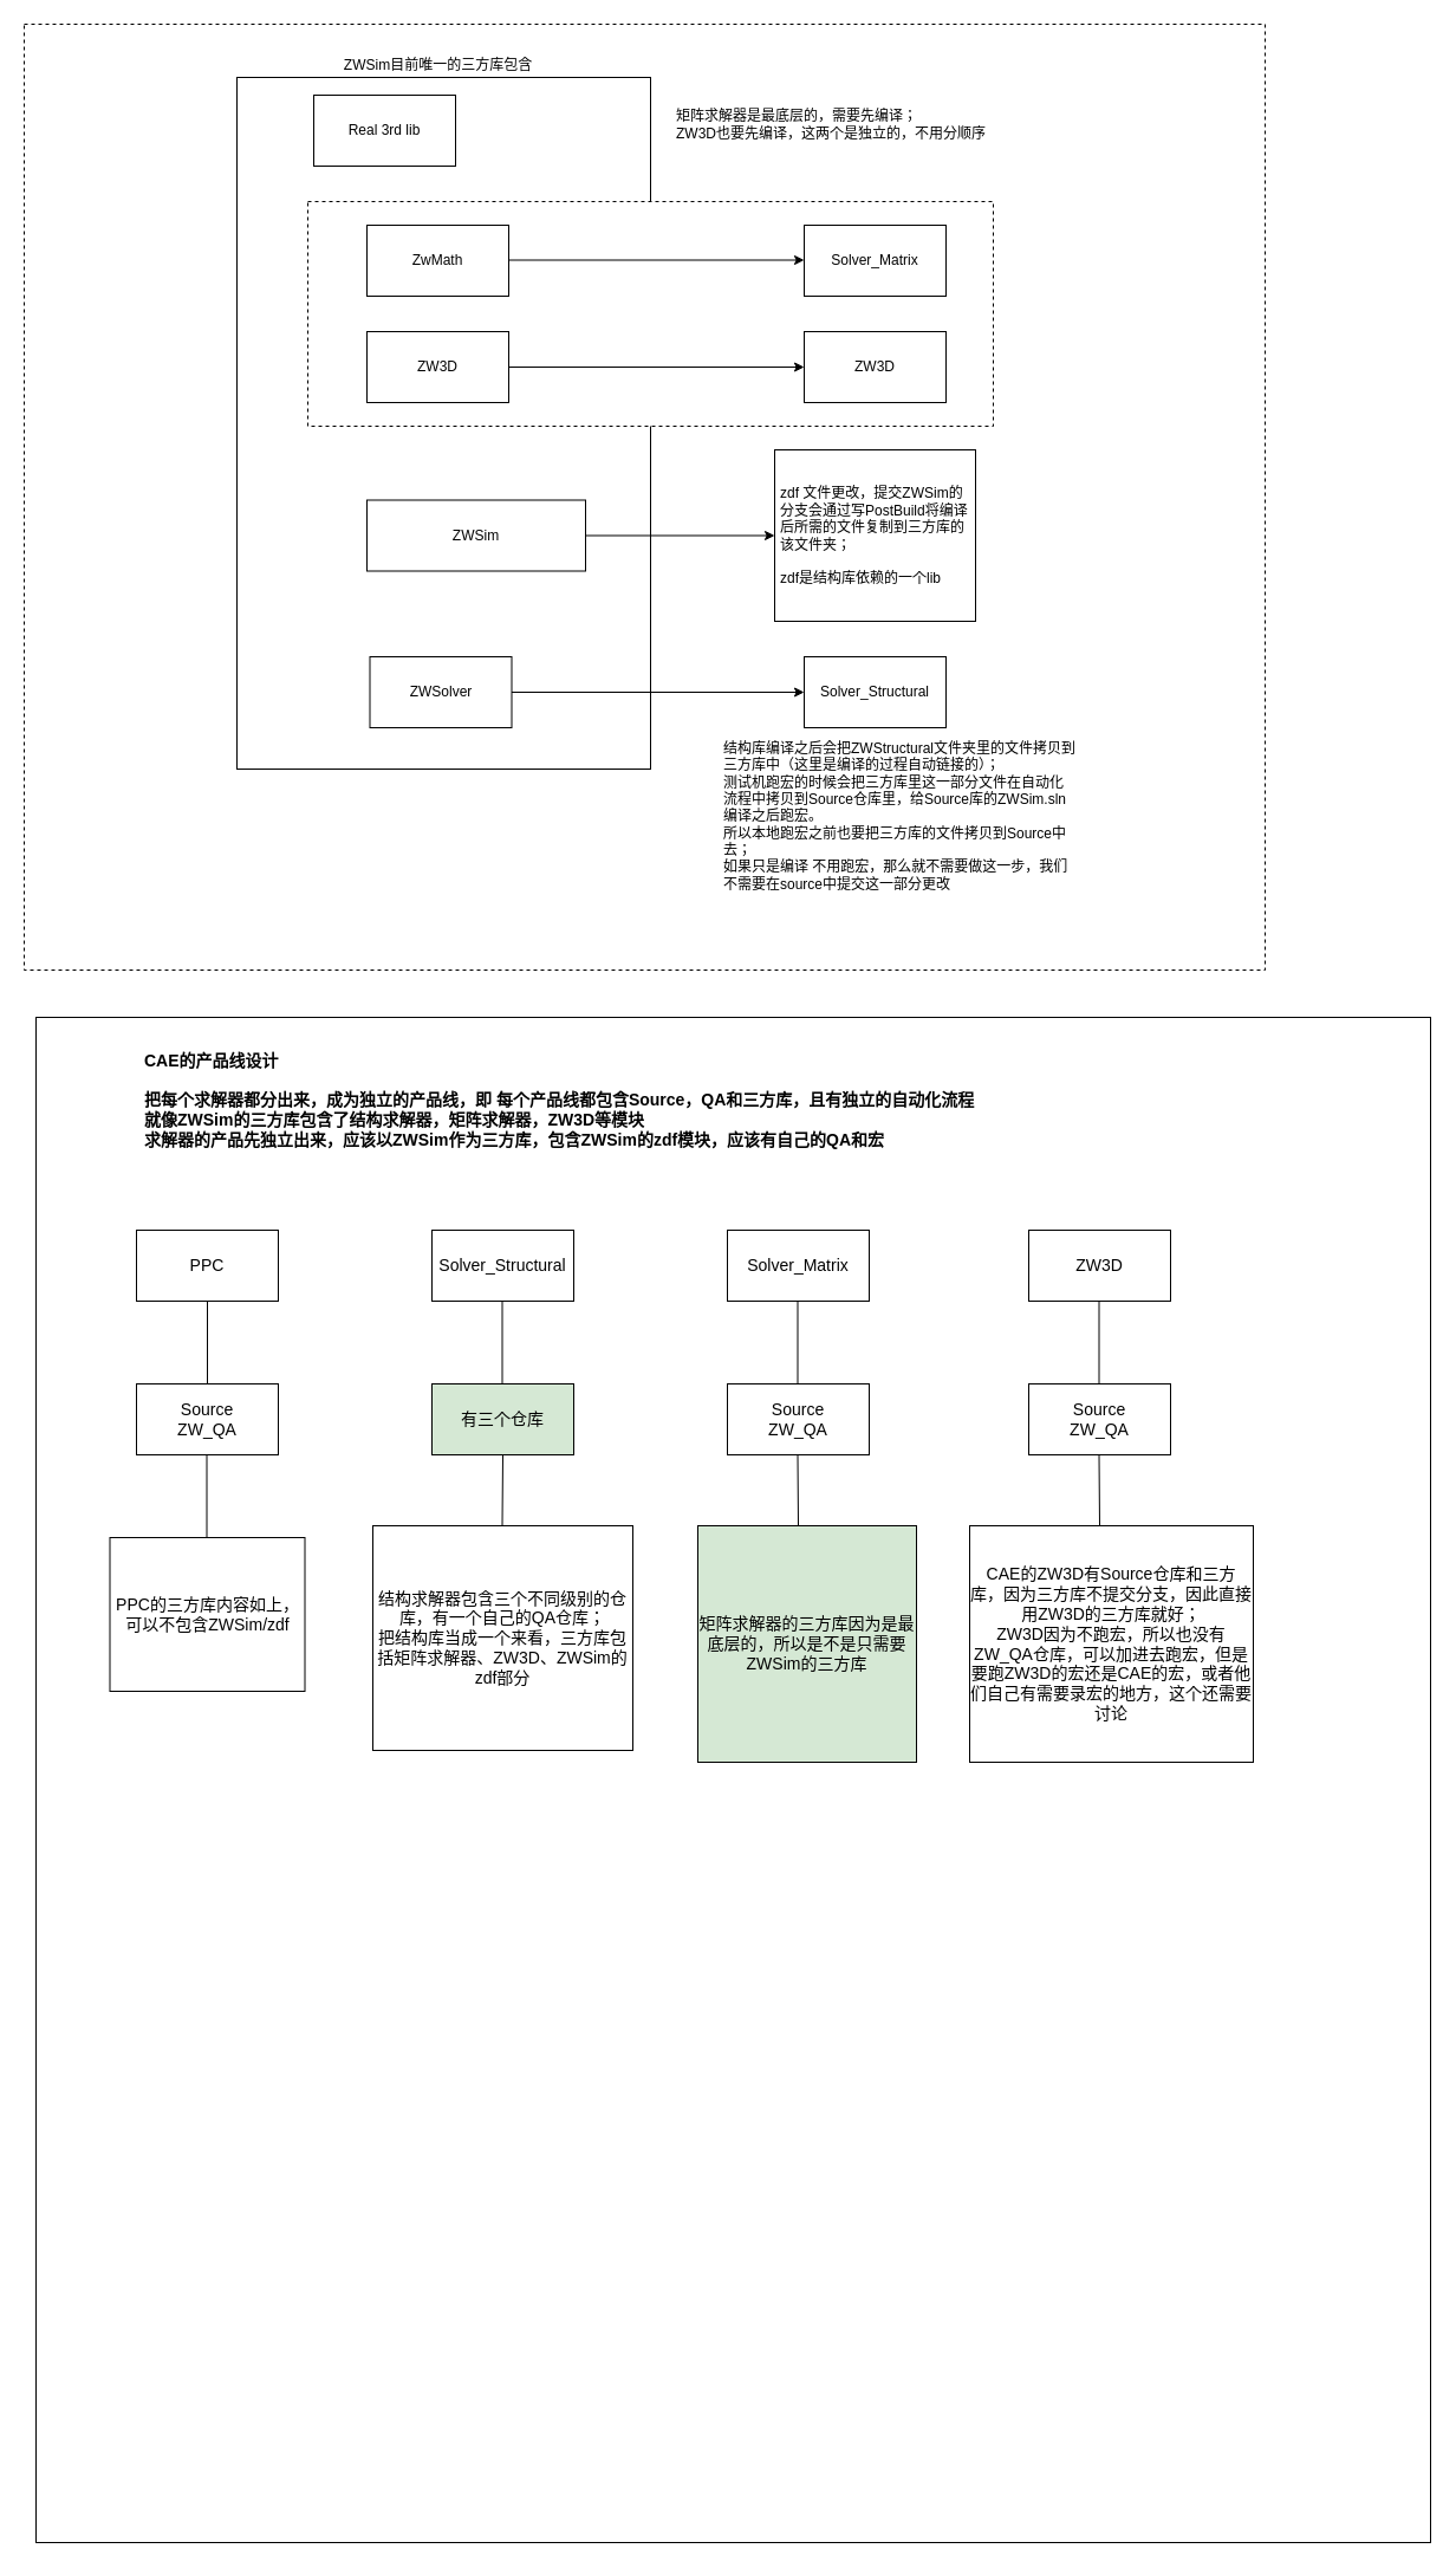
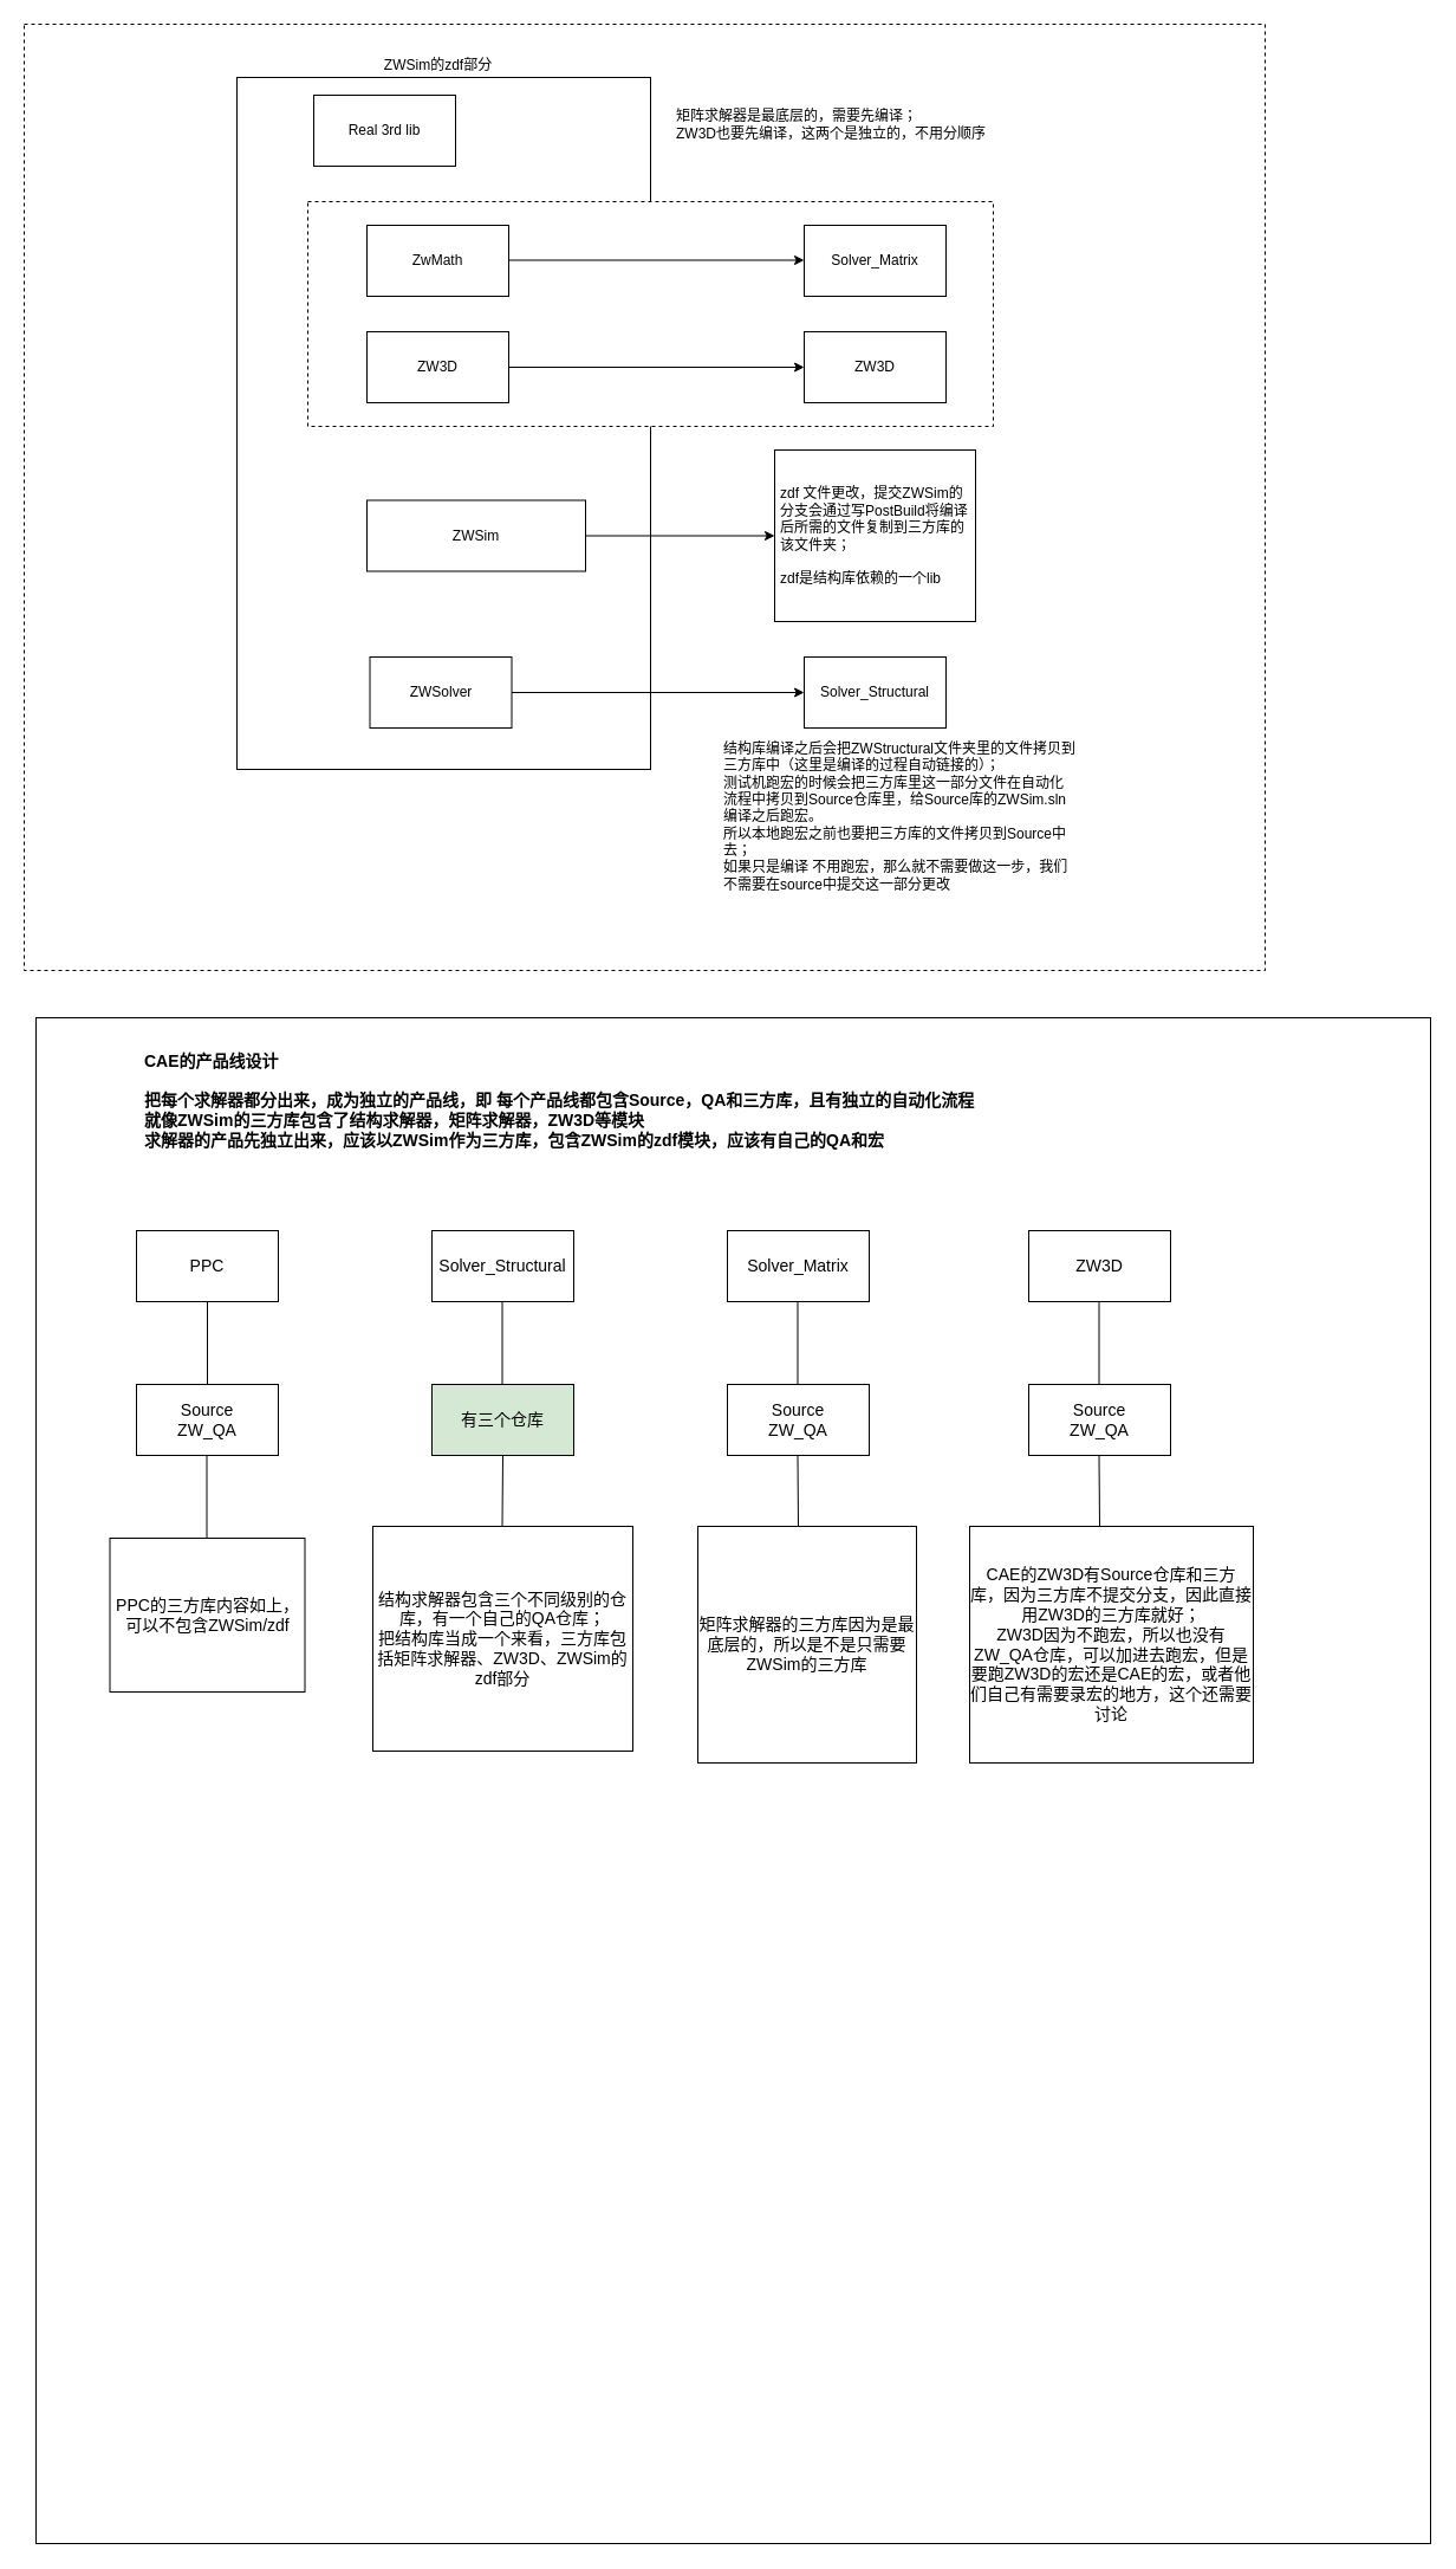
- <mxCell id="5" value="ZWSim目前唯一的三方库包含" style="text;html=1;align=center;verticalAlign=middle;resizable=0;points=[];autosize=1;strokeColor=none;fillColor=none;" parent="1" vertex="1"><mxGeometry x="280" y="40" width="180" height="30" as="geometry" /></mxCell>
+ <mxCell id="5" value="ZWSim的zdf部分" style="text;html=1;align=center;verticalAlign=middle;resizable=0;points=[];autosize=1;strokeColor=none;fillColor=none;" parent="1" vertex="1"><mxGeometry x="280" y="40" width="180" height="30" as="geometry" /></mxCell>
- <mxCell id="31" value="矩阵求解器的三方库因为是最底层的，所以是不是只需要ZWSim的三方库" style="rounded=0;whiteSpace=wrap;html=1;fontSize=14;fillColor=#d5e8d4;" vertex="1" parent="1"><mxGeometry x="590" y="1290" width="185" height="200" as="geometry" /></mxCell>
+ <mxCell id="31" value="矩阵求解器的三方库因为是最底层的，所以是不是只需要ZWSim的三方库" style="rounded=0;whiteSpace=wrap;html=1;fontSize=14;" vertex="1" parent="1"><mxGeometry x="590" y="1290" width="185" height="200" as="geometry" /></mxCell>
